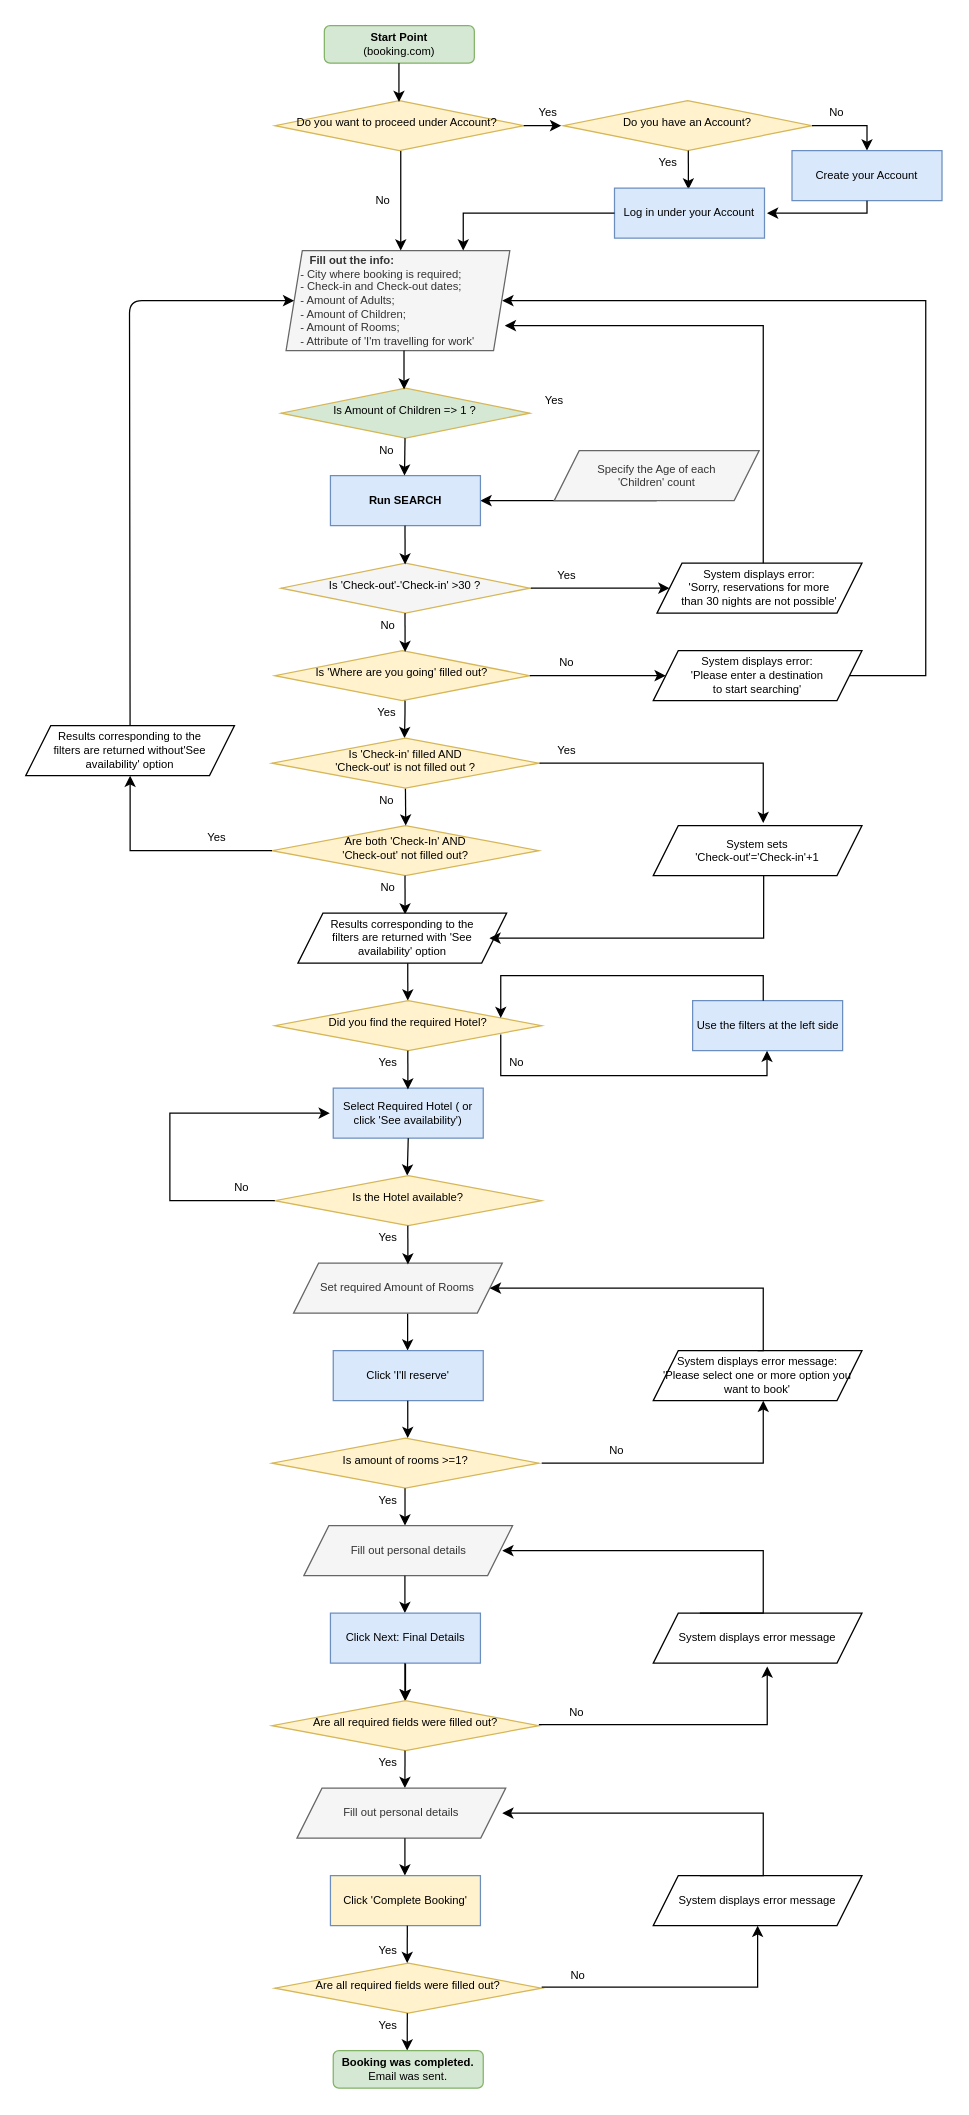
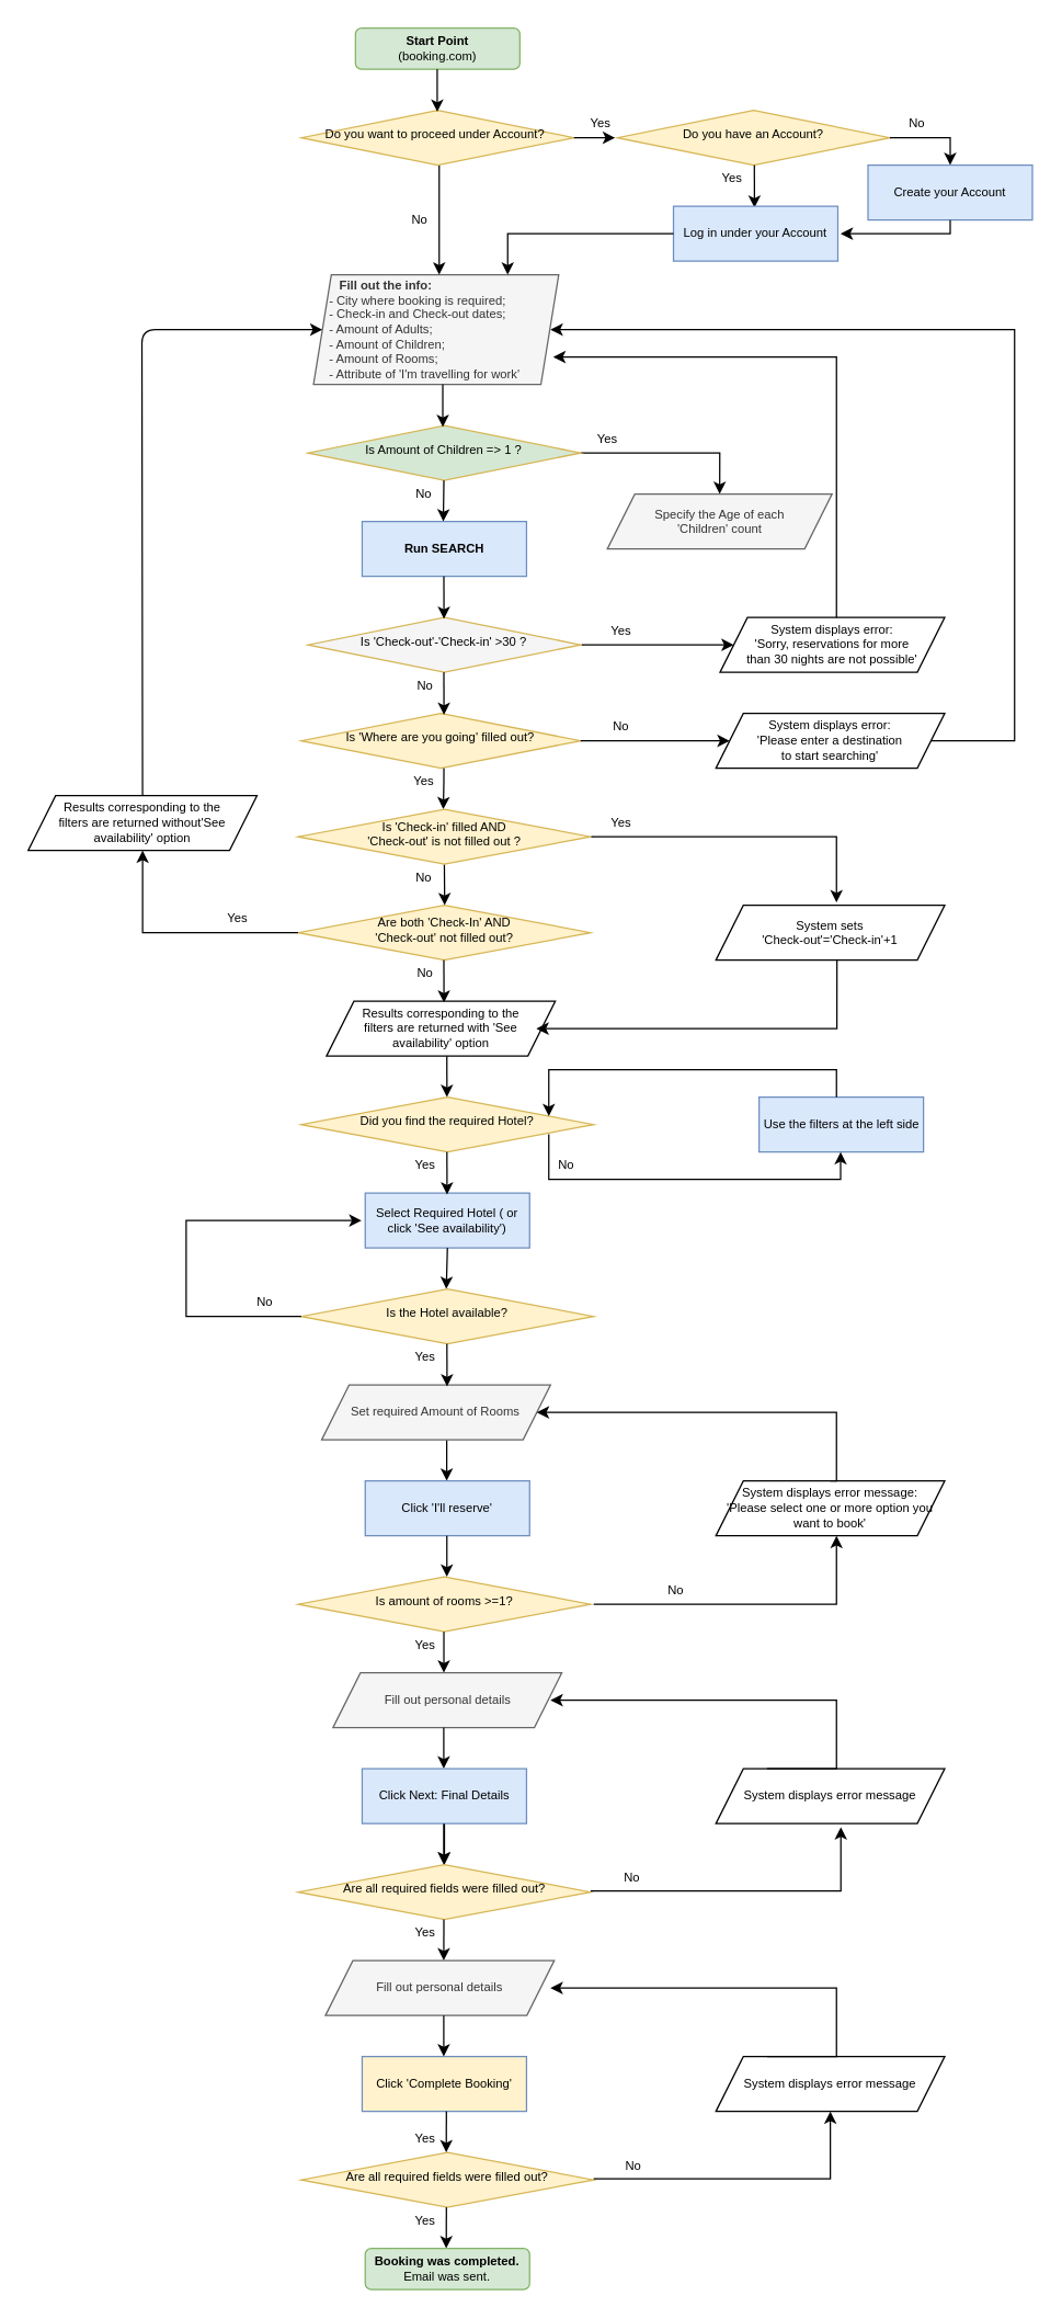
+ <mxCell id="4" style="edgeStyle=orthogonalEdgeStyle;rounded=0;orthogonalLoop=1;jettySize=auto;html=1;exitX=1;exitY=0.5;exitDx=0;exitDy=0;fontSize=9;entryX=0.5;entryY=0;entryDx=0;entryDy=0;" parent="1" source="5" target="7" edge="1"><mxGeometry relative="1" as="geometry"><mxPoint x="489.25" y="390" as="targetPoint" /></mxGeometry></mxCell>
- <mxCell id="6" style="edgeStyle=orthogonalEdgeStyle;rounded=0;orthogonalLoop=1;jettySize=auto;html=1;exitX=0.5;exitY=1;exitDx=0;exitDy=0;entryX=1;entryY=0.5;entryDx=0;entryDy=0;fontSize=9;" parent="1" source="7" target="8" edge="1"><mxGeometry relative="1" as="geometry"><Array as="points"><mxPoint x="515" y="400" /></Array></mxGeometry></mxCell>
